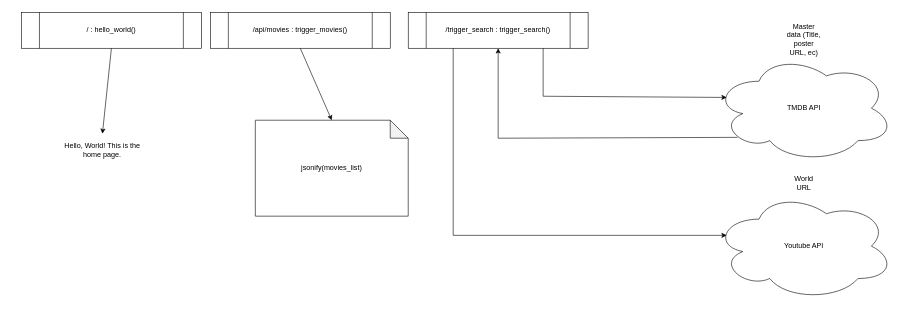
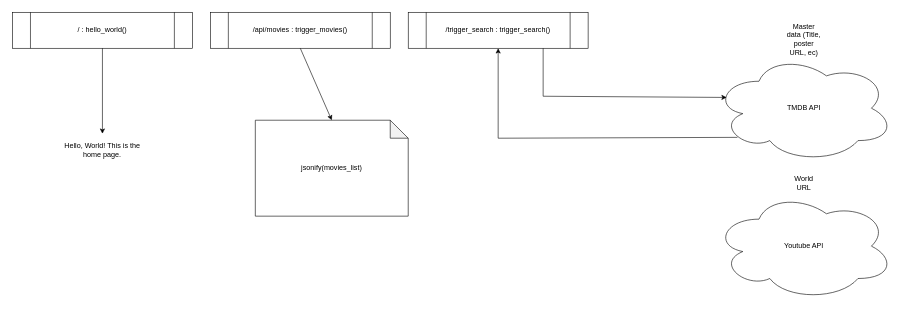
- <mxCell id="3" value="/ : hello_world()" style="shape=process;whiteSpace=wrap;html=1;backgroundOutline=1;" vertex="1" parent="1"><mxGeometry x="35" y="20" width="300" height="60" as="geometry" /></mxCell>
+ <mxCell id="3" value="/ : hello_world()" style="shape=process;whiteSpace=wrap;html=1;backgroundOutline=1;" vertex="1" parent="1"><mxGeometry x="20" y="20" width="300" height="60" as="geometry" /></mxCell>
- <mxCell id="13" value="" style="endArrow=classic;html=1;rounded=0;entryX=0.07;entryY=0.4;entryDx=0;entryDy=0;entryPerimeter=0;exitX=0.25;exitY=1;exitDx=0;exitDy=0;" edge="1" parent="1" source="2" target="10"><mxGeometry width="50" height="50" relative="1" as="geometry"><mxPoint x="850" y="390" as="sourcePoint" /><mxPoint x="1090" y="230" as="targetPoint" /><Array as="points"><mxPoint x="755" y="392" /></Array></mxGeometry></mxCell>
